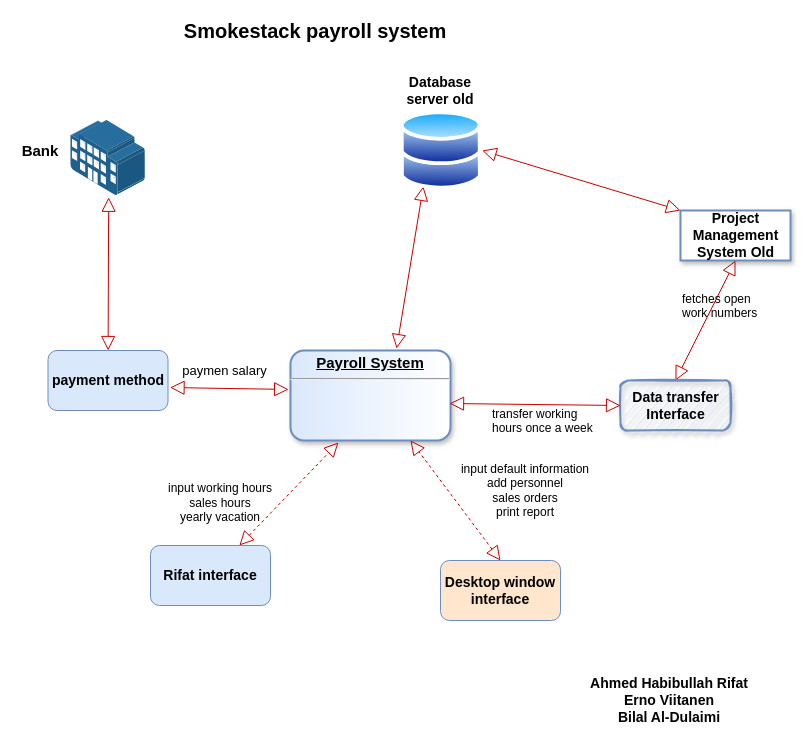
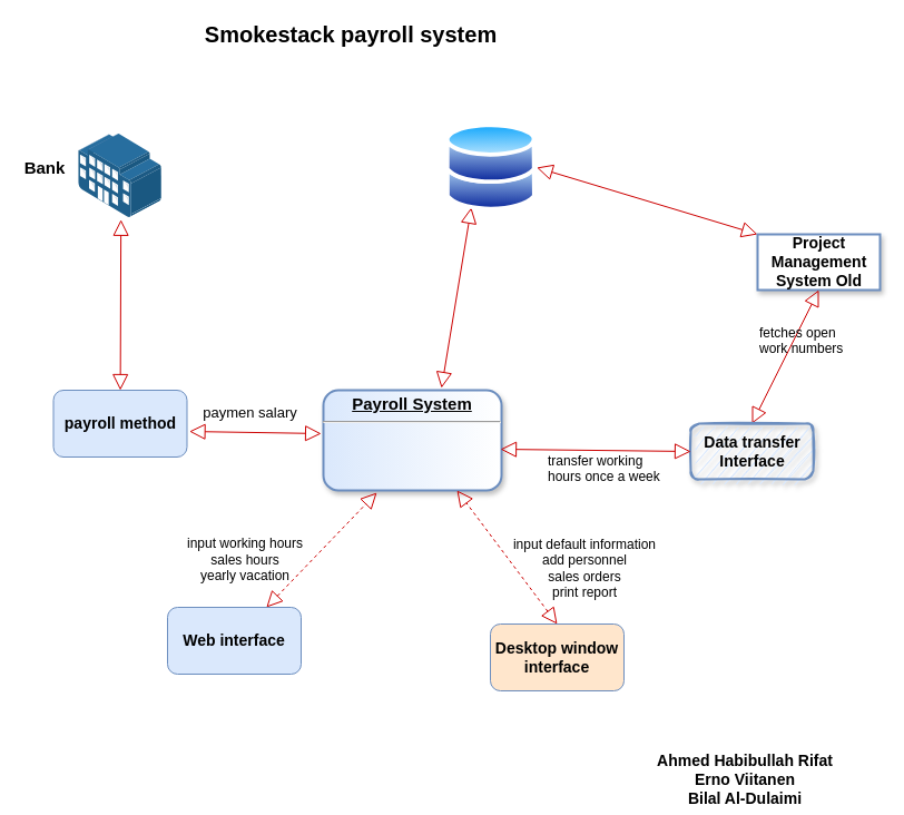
- <mxCell id="12" value="&lt;b&gt;&lt;font style=&quot;font-size: 14px&quot;&gt;&lt;font style=&quot;font-size: 14px&quot;&gt;Data&lt;/font&gt;base server old&lt;br&gt;&lt;/font&gt;&lt;/b&gt;" style="text;html=1;strokeColor=none;fillColor=none;align=center;verticalAlign=middle;whiteSpace=wrap;rounded=0;" parent="1" vertex="1"><mxGeometry x="400" y="80" width="80" height="20" as="geometry" /></mxCell>
- <mxCell id="26" value="&lt;b&gt;&lt;font style=&quot;font-size: 14px&quot;&gt;payment method &lt;/font&gt;&lt;/b&gt;" style="rounded=1;whiteSpace=wrap;html=1;fillColor=#dae8fc;strokeColor=#6c8ebf;" vertex="1" parent="1"><mxGeometry x="47.5" y="350" width="120" height="60" as="geometry" /></mxCell>
+ <mxCell id="26" value="&lt;b&gt;&lt;font style=&quot;font-size: 14px&quot;&gt;payroll method &lt;/font&gt;&lt;/b&gt;" style="rounded=1;whiteSpace=wrap;html=1;fillColor=#dae8fc;strokeColor=#6c8ebf;" vertex="1" parent="1"><mxGeometry x="47.5" y="350" width="120" height="60" as="geometry" /></mxCell>
- <mxCell id="22" value="&lt;br&gt;&lt;div&gt;&lt;span id=&quot;yui_3_17_2_1_1599635082173_30&quot; lang=&quot;EN-US&quot;&gt;input default information&lt;/span&gt;&lt;/div&gt;&lt;div&gt;&lt;span id=&quot;yui_3_17_2_1_1599635082173_30&quot; lang=&quot;EN-US&quot;&gt;&lt;span id=&quot;yui_3_17_2_1_1599635082173_30&quot; lang=&quot;EN-US&quot;&gt;add personnel&lt;/span&gt;&lt;/span&gt;&lt;/div&gt;&lt;div&gt;&lt;span id=&quot;yui_3_17_2_1_1599635082173_30&quot; lang=&quot;EN-US&quot;&gt;sales orders&lt;/span&gt;&lt;/div&gt;&lt;div&gt;&lt;span id=&quot;yui_3_17_2_1_1599635082173_30&quot; lang=&quot;EN-US&quot;&gt;print report&lt;br&gt;&lt;/span&gt;&lt;/div&gt;&lt;div&gt;&lt;span id=&quot;yui_3_17_2_1_1599635082173_30&quot; lang=&quot;EN-US&quot;&gt;&lt;span id=&quot;yui_3_17_2_1_1599635082173_30&quot; lang=&quot;EN-US&quot;&gt;&lt;br&gt;&lt;/span&gt;&lt;/span&gt;&lt;/div&gt;" style="text;html=1;strokeColor=none;fillColor=none;align=center;verticalAlign=middle;whiteSpace=wrap;rounded=0;" vertex="1" parent="1"><mxGeometry x="430" y="450" width="190" height="80" as="geometry" /></mxCell>
+ <mxCell id="22" value="&lt;br&gt;&lt;div&gt;&lt;span id=&quot;yui_3_17_2_1_1599635082173_30&quot; lang=&quot;EN-US&quot;&gt;input default information&lt;/span&gt;&lt;/div&gt;&lt;div&gt;&lt;span id=&quot;yui_3_17_2_1_1599635082173_30&quot; lang=&quot;EN-US&quot;&gt;&lt;span id=&quot;yui_3_17_2_1_1599635082173_30&quot; lang=&quot;EN-US&quot;&gt;add personnel&lt;/span&gt;&lt;/span&gt;&lt;/div&gt;&lt;div&gt;&lt;span id=&quot;yui_3_17_2_1_1599635082173_30&quot; lang=&quot;EN-US&quot;&gt;sales orders&lt;/span&gt;&lt;/div&gt;&lt;div&gt;&lt;span id=&quot;yui_3_17_2_1_1599635082173_30&quot; lang=&quot;EN-US&quot;&gt;print report&lt;br&gt;&lt;/span&gt;&lt;/div&gt;&lt;div&gt;&lt;span id=&quot;yui_3_17_2_1_1599635082173_30&quot; lang=&quot;EN-US&quot;&gt;&lt;span id=&quot;yui_3_17_2_1_1599635082173_30&quot; lang=&quot;EN-US&quot;&gt;&lt;br&gt;&lt;/span&gt;&lt;/span&gt;&lt;/div&gt;" style="text;html=1;strokeColor=none;fillColor=none;align=center;verticalAlign=middle;whiteSpace=wrap;rounded=0;" vertex="1" parent="1"><mxGeometry x="430" y="470" width="190" height="80" as="geometry" /></mxCell>
- <mxCell id="24" value="&lt;b&gt;&lt;font style=&quot;font-size: 14px&quot;&gt;&lt;span id=&quot;yui_3_17_2_1_1599635082173_30&quot; lang=&quot;EN-US&quot;&gt;Rifat interface&lt;/span&gt;&lt;/font&gt;&lt;/b&gt;" style="rounded=1;whiteSpace=wrap;html=1;fillColor=#dae8fc;strokeColor=#6c8ebf;" vertex="1" parent="1"><mxGeometry x="150" y="545" width="120" height="60" as="geometry" /></mxCell>
+ <mxCell id="24" value="&lt;b&gt;&lt;font style=&quot;font-size: 14px&quot;&gt;&lt;span id=&quot;yui_3_17_2_1_1599635082173_30&quot; lang=&quot;EN-US&quot;&gt;Web interface&lt;/span&gt;&lt;/font&gt;&lt;/b&gt;" style="rounded=1;whiteSpace=wrap;html=1;fillColor=#dae8fc;strokeColor=#6c8ebf;" vertex="1" parent="1"><mxGeometry x="150" y="545" width="120" height="60" as="geometry" /></mxCell>
